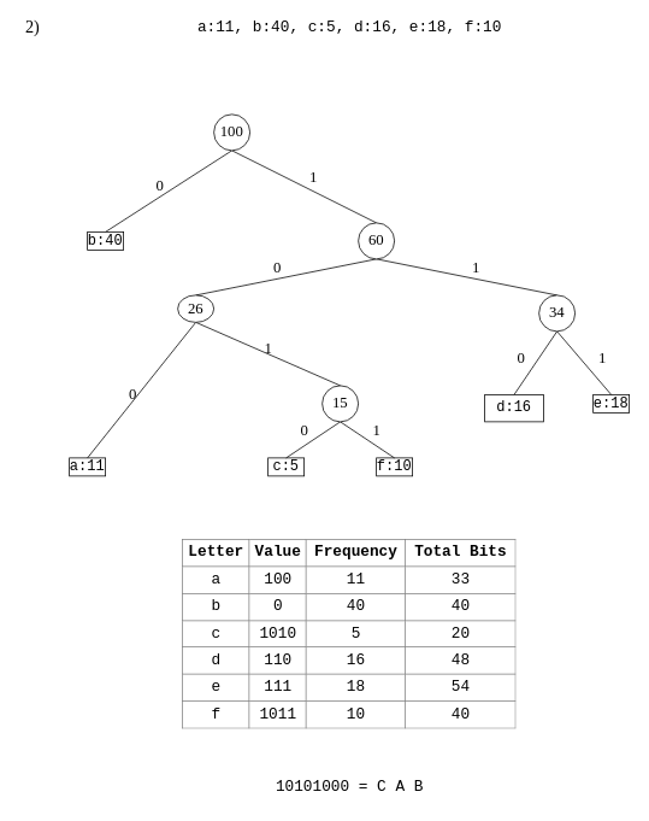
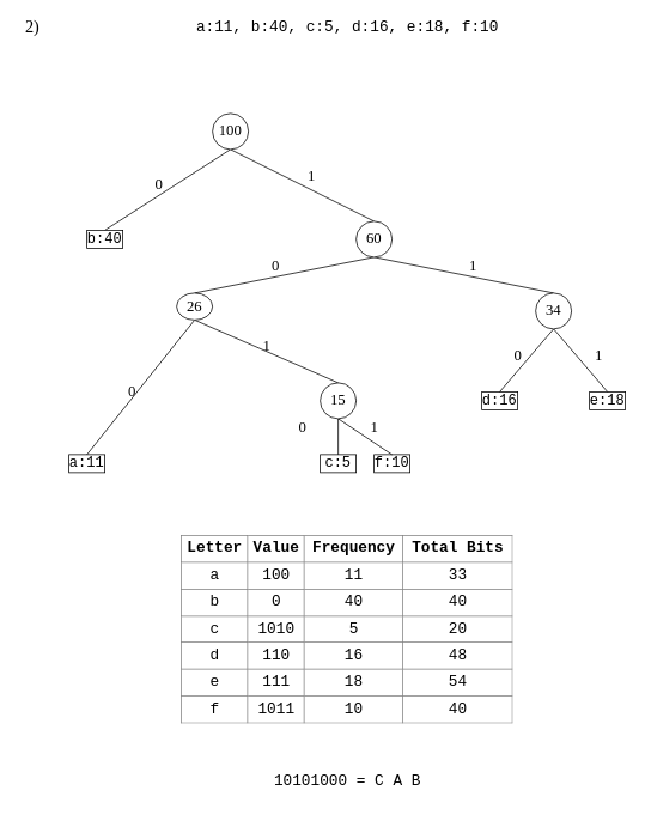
- <mxCell id="16" value="&lt;font face=&quot;Courier New&quot; style=&quot;font-size: 16px&quot;&gt;d:16&lt;br&gt;&lt;/font&gt;" style="rounded=0;whiteSpace=wrap;html=1;" vertex="1" parent="1"><mxGeometry x="536" y="436" width="65" height="30" as="geometry" /></mxCell>
+ <mxCell id="16" value="&lt;font face=&quot;Courier New&quot; style=&quot;font-size: 16px&quot;&gt;d:16&lt;br&gt;&lt;/font&gt;" style="rounded=0;whiteSpace=wrap;html=1;" vertex="1" parent="1"><mxGeometry x="536" y="436" width="40" height="20" as="geometry" /></mxCell>
- <mxCell id="7" value="&lt;font face=&quot;Courier New&quot; style=&quot;font-size: 16px&quot;&gt;c:5&lt;br&gt;&lt;/font&gt;" style="rounded=0;whiteSpace=wrap;html=1;" vertex="1" parent="1"><mxGeometry x="296" y="506" width="40" height="20" as="geometry" /></mxCell>
+ <mxCell id="7" value="&lt;font face=&quot;Courier New&quot; style=&quot;font-size: 16px&quot;&gt;c:5&lt;br&gt;&lt;/font&gt;" style="rounded=0;whiteSpace=wrap;html=1;" vertex="1" parent="1"><mxGeometry x="356" y="506" width="40" height="20" as="geometry" /></mxCell>
